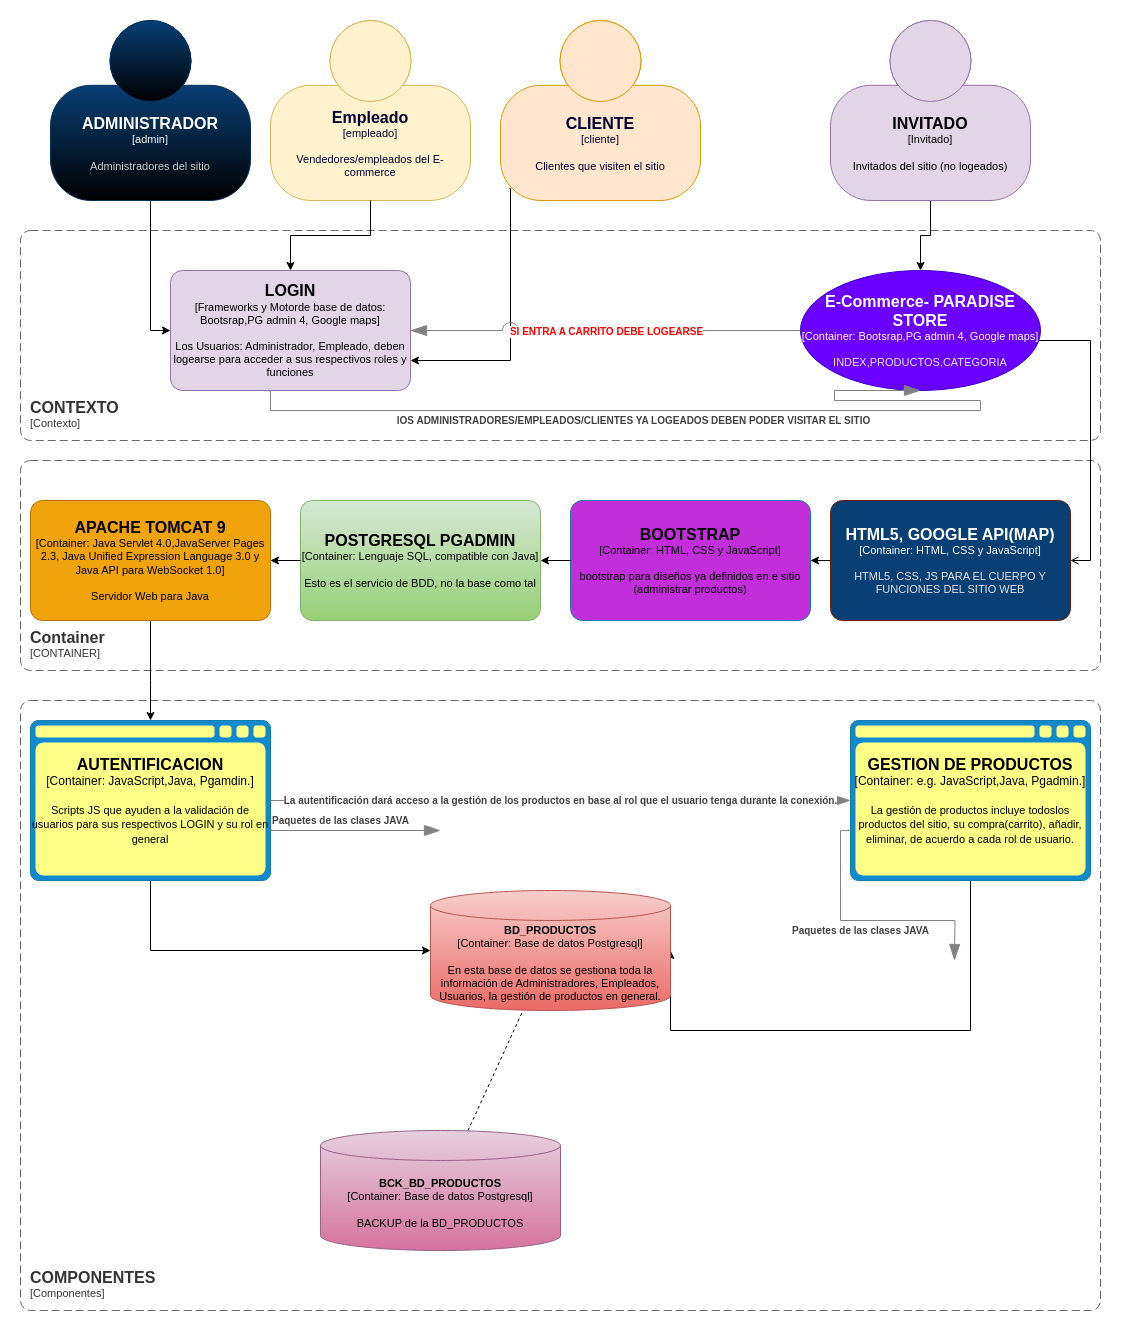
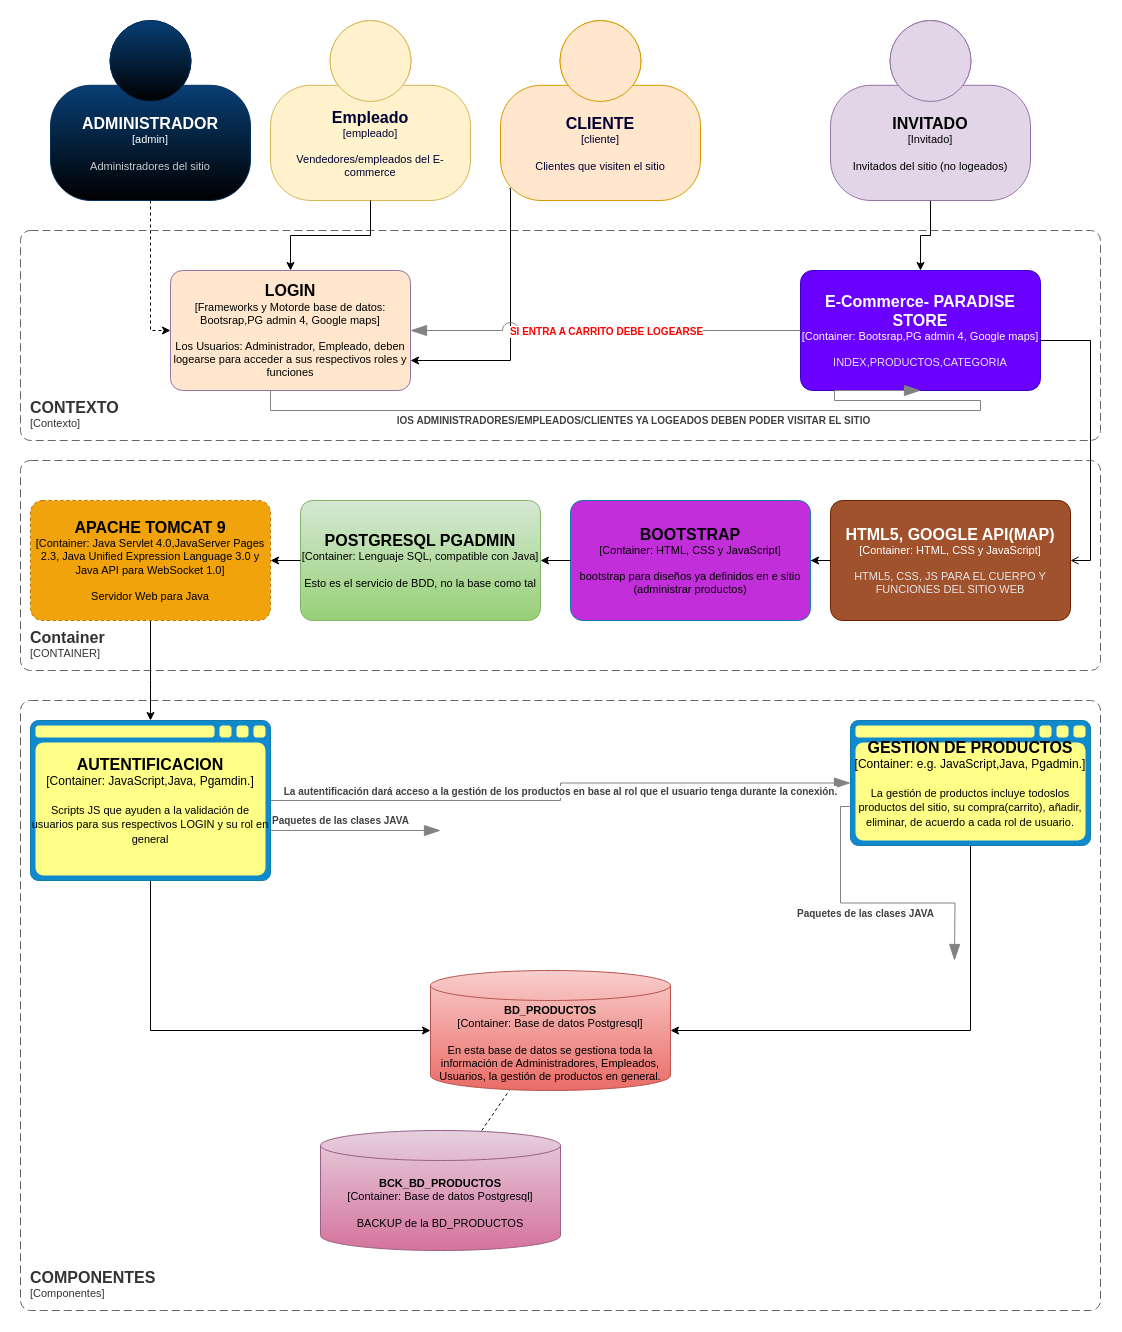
- <mxCell id="2" style="edgeStyle=orthogonalEdgeStyle;rounded=0;orthogonalLoop=1;jettySize=auto;html=1;entryX=0;entryY=0.5;entryDx=0;entryDy=0;entryPerimeter=0;" edge="1" parent="1" source="3" target="12"><mxGeometry relative="1" as="geometry"><mxPoint x="220" y="350" as="targetPoint" /></mxGeometry></mxCell>
+ <mxCell id="2" style="edgeStyle=orthogonalEdgeStyle;rounded=0;orthogonalLoop=1;jettySize=auto;html=1;entryX=0;entryY=0.5;entryDx=0;entryDy=0;entryPerimeter=0;dashed=1;" edge="1" parent="1" source="3" target="12"><mxGeometry relative="1" as="geometry"><mxPoint x="220" y="350" as="targetPoint" /></mxGeometry></mxCell>
- <mxCell id="12" value="&lt;font style=&quot;font-size: 16px&quot;&gt;&lt;b&gt;LOGIN&lt;/b&gt;&lt;/font&gt;&lt;div&gt;[Frameworks y Motorde base de datos: Bootsrap,PG admin 4, Google maps]&lt;/div&gt;&lt;br&gt;&lt;div&gt;&lt;font style=&quot;font-size: 11px&quot;&gt;&lt;font&gt;Los Usuarios: Administrador, Empleado, deben logearse para acceder a sus respectivos roles y funciones&lt;/font&gt;&lt;/font&gt;&lt;/div&gt;" style="rounded=1;whiteSpace=wrap;html=1;fontSize=11;labelBackgroundColor=none;fillColor=#e1d5e7;align=center;arcSize=10;strokeColor=#9673a6;metaEdit=1;resizable=0;points=[[0.25,0,0],[0.5,0,0],[0.75,0,0],[1,0.25,0],[1,0.5,0],[1,0.75,0],[0.75,1,0],[0.5,1,0],[0.25,1,0],[0,0.75,0],[0,0.5,0],[0,0.25,0]];fontColor=default;" vertex="1" parent="1"><mxGeometry x="170" y="270" width="240" height="120" as="geometry" /></mxCell>
+ <mxCell id="12" value="&lt;font style=&quot;font-size: 16px&quot;&gt;&lt;b&gt;LOGIN&lt;/b&gt;&lt;/font&gt;&lt;div&gt;[Frameworks y Motorde base de datos: Bootsrap,PG admin 4, Google maps]&lt;/div&gt;&lt;br&gt;&lt;div&gt;&lt;font style=&quot;font-size: 11px&quot;&gt;&lt;font&gt;Los Usuarios: Administrador, Empleado, deben logearse para acceder a sus respectivos roles y funciones&lt;/font&gt;&lt;/font&gt;&lt;/div&gt;" style="rounded=1;whiteSpace=wrap;html=1;fontSize=11;labelBackgroundColor=none;fillColor=#ffe6cc;align=center;arcSize=10;strokeColor=#9673a6;metaEdit=1;resizable=0;points=[[0.25,0,0],[0.5,0,0],[0.75,0,0],[1,0.25,0],[1,0.5,0],[1,0.75,0],[0.75,1,0],[0.5,1,0],[0.25,1,0],[0,0.75,0],[0,0.5,0],[0,0.25,0]];fontColor=default;" vertex="1" parent="1"><mxGeometry x="170" y="270" width="240" height="120" as="geometry" /></mxCell>
- <mxCell id="14" value="&lt;font style=&quot;font-size: 16px&quot;&gt;&lt;b&gt;E-Commerce- PARADISE STORE&lt;/b&gt;&lt;/font&gt;&lt;div&gt;[Container: Bootsrap,PG admin 4, Google maps]&lt;/div&gt;&lt;br&gt;&lt;div&gt;&lt;font style=&quot;font-size: 11px&quot;&gt;&lt;font color=&quot;#E6E6E6&quot;&gt;INDEX,PRODUCTOS,CATEGORIA&lt;/font&gt;&lt;/div&gt;" style="ellipse;whiteSpace=wrap;html=1;fontSize=11;labelBackgroundColor=none;fillColor=#6a00ff;fontColor=#ffffff;align=center;arcSize=10;strokeColor=#3700CC;metaEdit=1;resizable=0;points=[[0.25,0,0],[0.5,0,0],[0.75,0,0],[1,0.25,0],[1,0.5,0],[1,0.75,0],[0.75,1,0],[0.5,1,0],[0.25,1,0],[0,0.75,0],[0,0.5,0],[0,0.25,0]];" vertex="1" parent="1"><mxGeometry x="800" y="270" width="240" height="120" as="geometry" /></mxCell>
+ <mxCell id="14" value="&lt;font style=&quot;font-size: 16px&quot;&gt;&lt;b&gt;E-Commerce- PARADISE STORE&lt;/b&gt;&lt;/font&gt;&lt;div&gt;[Container: Bootsrap,PG admin 4, Google maps]&lt;/div&gt;&lt;br&gt;&lt;div&gt;&lt;font style=&quot;font-size: 11px&quot;&gt;&lt;font color=&quot;#E6E6E6&quot;&gt;INDEX,PRODUCTOS,CATEGORIA&lt;/font&gt;&lt;/div&gt;" style="rounded=1;whiteSpace=wrap;html=1;fontSize=11;labelBackgroundColor=none;fillColor=#6a00ff;fontColor=#ffffff;align=center;arcSize=10;strokeColor=#3700CC;metaEdit=1;resizable=0;points=[[0.25,0,0],[0.5,0,0],[0.75,0,0],[1,0.25,0],[1,0.5,0],[1,0.75,0],[0.75,1,0],[0.5,1,0],[0.25,1,0],[0,0.75,0],[0,0.5,0],[0,0.25,0]];" vertex="1" parent="1"><mxGeometry x="800" y="270" width="240" height="120" as="geometry" /></mxCell>
- <mxCell id="19" value="&lt;font style=&quot;font-size: 16px&quot;&gt;&lt;b&gt;APACHE TOMCAT 9&lt;/b&gt;&lt;/font&gt;&lt;div&gt;[Container: Java Servlet 4.0,JavaServer Pages 2.3, Java Unified Expression Language 3.0 y Java API para WebSocket 1.0]&lt;/div&gt;&lt;br&gt;&lt;div&gt;&lt;font style=&quot;font-size: 11px&quot;&gt;&lt;font&gt;Servidor Web para Java&lt;/font&gt;&lt;/font&gt;&lt;/div&gt;" style="rounded=1;whiteSpace=wrap;html=1;fontSize=11;labelBackgroundColor=none;fillColor=#f0a30a;fontColor=#000000;align=center;arcSize=10;strokeColor=#BD7000;metaEdit=1;resizable=0;points=[[0.25,0,0],[0.5,0,0],[0.75,0,0],[1,0.25,0],[1,0.5,0],[1,0.75,0],[0.75,1,0],[0.5,1,0],[0.25,1,0],[0,0.75,0],[0,0.5,0],[0,0.25,0]];" vertex="1" parent="1"><mxGeometry x="30" y="500" width="240" height="120" as="geometry" /></mxCell>
+ <mxCell id="19" value="&lt;font style=&quot;font-size: 16px&quot;&gt;&lt;b&gt;APACHE TOMCAT 9&lt;/b&gt;&lt;/font&gt;&lt;div&gt;[Container: Java Servlet 4.0,JavaServer Pages 2.3, Java Unified Expression Language 3.0 y Java API para WebSocket 1.0]&lt;/div&gt;&lt;br&gt;&lt;div&gt;&lt;font style=&quot;font-size: 11px&quot;&gt;&lt;font&gt;Servidor Web para Java&lt;/font&gt;&lt;/font&gt;&lt;/div&gt;" style="rounded=1;whiteSpace=wrap;html=1;fontSize=11;labelBackgroundColor=none;fillColor=#f0a30a;fontColor=#000000;align=center;arcSize=10;strokeColor=#BD7000;metaEdit=1;resizable=0;points=[[0.25,0,0],[0.5,0,0],[0.75,0,0],[1,0.25,0],[1,0.5,0],[1,0.75,0],[0.75,1,0],[0.5,1,0],[0.25,1,0],[0,0.75,0],[0,0.5,0],[0,0.25,0]];dashed=1;" vertex="1" parent="1"><mxGeometry x="30" y="500" width="240" height="120" as="geometry" /></mxCell>
- <mxCell id="21" value="&lt;font style=&quot;font-size: 16px&quot;&gt;&lt;b&gt;HTML5, GOOGLE API(MAP) &lt;/b&gt;&lt;/font&gt;&lt;div&gt;[Container: HTML, CSS y JavaScript]&lt;/div&gt;&lt;br&gt;&lt;div&gt;&lt;font style=&quot;font-size: 11px&quot;&gt;&lt;font color=&quot;#E6E6E6&quot;&gt;HTML5, CSS, JS PARA EL CUERPO Y FUNCIONES DEL SITIO WEB&lt;/font&gt;&lt;/div&gt;" style="rounded=1;whiteSpace=wrap;html=1;fontSize=11;labelBackgroundColor=none;fillColor=#083f75;fontColor=#ffffff;align=center;arcSize=10;strokeColor=#6D1F00;metaEdit=1;resizable=0;points=[[0.25,0,0],[0.5,0,0],[0.75,0,0],[1,0.25,0],[1,0.5,0],[1,0.75,0],[0.75,1,0],[0.5,1,0],[0.25,1,0],[0,0.75,0],[0,0.5,0],[0,0.25,0]];" vertex="1" parent="1"><mxGeometry x="830" y="500" width="240" height="120" as="geometry" /></mxCell>
+ <mxCell id="21" value="&lt;font style=&quot;font-size: 16px&quot;&gt;&lt;b&gt;HTML5, GOOGLE API(MAP) &lt;/b&gt;&lt;/font&gt;&lt;div&gt;[Container: HTML, CSS y JavaScript]&lt;/div&gt;&lt;br&gt;&lt;div&gt;&lt;font style=&quot;font-size: 11px&quot;&gt;&lt;font color=&quot;#E6E6E6&quot;&gt;HTML5, CSS, JS PARA EL CUERPO Y FUNCIONES DEL SITIO WEB&lt;/font&gt;&lt;/div&gt;" style="rounded=1;whiteSpace=wrap;html=1;fontSize=11;labelBackgroundColor=none;fillColor=#a0522d;fontColor=#ffffff;align=center;arcSize=10;strokeColor=#6D1F00;metaEdit=1;resizable=0;points=[[0.25,0,0],[0.5,0,0],[0.75,0,0],[1,0.25,0],[1,0.5,0],[1,0.75,0],[0.75,1,0],[0.5,1,0],[0.25,1,0],[0,0.75,0],[0,0.5,0],[0,0.25,0]];" vertex="1" parent="1"><mxGeometry x="830" y="500" width="240" height="120" as="geometry" /></mxCell>
- <mxCell id="24" value="&lt;font style=&quot;font-size: 16px&quot;&gt;&lt;b&gt;GESTION DE PRODUCTOS&lt;/b&gt;&lt;/font&gt;&lt;div&gt;[Container:&amp;nbsp;e.g. JavaScript,Java, Pgadmin.]&lt;/div&gt;&lt;br&gt;&lt;div&gt;&lt;font style=&quot;font-size: 11px&quot;&gt;&lt;font&gt;La gestión de productos incluye todoslos productos del sitio, su compra(carrito), añadir, eliminar, de acuerdo a cada rol de usuario.&lt;/font&gt;&lt;/font&gt;&lt;/div&gt;" style="shape=mxgraph.c4.webBrowserContainer2;whiteSpace=wrap;html=1;boundedLbl=1;rounded=0;labelBackgroundColor=none;strokeColor=#36393d;fillColor=#ffff88;strokeColor=#118ACD;strokeColor2=#0E7DAD;fontSize=12;align=center;metaEdit=1;points=[[0.5,0,0],[1,0.25,0],[1,0.5,0],[1,0.75,0],[0.5,1,0],[0,0.75,0],[0,0.5,0],[0,0.25,0]];resizable=0;" vertex="1" parent="1"><mxGeometry x="850" y="720" width="240" height="160" as="geometry" /></mxCell>
+ <mxCell id="24" value="&lt;font style=&quot;font-size: 16px&quot;&gt;&lt;b&gt;GESTION DE PRODUCTOS&lt;/b&gt;&lt;/font&gt;&lt;div&gt;[Container:&amp;nbsp;e.g. JavaScript,Java, Pgadmin.]&lt;/div&gt;&lt;br&gt;&lt;div&gt;&lt;font style=&quot;font-size: 11px&quot;&gt;&lt;font&gt;La gestión de productos incluye todoslos productos del sitio, su compra(carrito), añadir, eliminar, de acuerdo a cada rol de usuario.&lt;/font&gt;&lt;/font&gt;&lt;/div&gt;" style="shape=mxgraph.c4.webBrowserContainer2;whiteSpace=wrap;html=1;boundedLbl=1;rounded=0;labelBackgroundColor=none;strokeColor=#36393d;fillColor=#ffff88;strokeColor=#118ACD;strokeColor2=#0E7DAD;fontSize=12;align=center;metaEdit=1;points=[[0.5,0,0],[1,0.25,0],[1,0.5,0],[1,0.75,0],[0.5,1,0],[0,0.75,0],[0,0.5,0],[0,0.25,0]];resizable=0;" vertex="1" parent="1"><mxGeometry x="850" y="720" width="240" height="125" as="geometry" /></mxCell>
- <mxCell id="27" value="&lt;font&gt;&lt;b&gt;BD_PRODUCTOS&lt;/b&gt;&lt;/font&gt;&lt;div&gt;[Container:&amp;nbsp;Base de datos Postgresql]&lt;/div&gt;&lt;br&gt;&lt;div&gt;&lt;font&gt;&lt;font&gt;En esta base de datos se gestiona toda la información de Administradores, Empleados, Usuarios, la gestión de productos en general.&lt;/font&gt;&lt;/font&gt;&lt;/div&gt;" style="shape=cylinder3;size=15;whiteSpace=wrap;html=1;boundedLbl=1;rounded=0;labelBackgroundColor=none;fillColor=#f8cecc;fontSize=11;align=center;strokeColor=#b85450;metaEdit=1;points=[[0.5,0,0],[1,0.25,0],[1,0.5,0],[1,0.75,0],[0.5,1,0],[0,0.75,0],[0,0.5,0],[0,0.25,0]];resizable=0;gradientColor=#ea6b66;" vertex="1" parent="1"><mxGeometry x="430" y="890" width="240" height="120" as="geometry" /></mxCell>
+ <mxCell id="27" value="&lt;font&gt;&lt;b&gt;BD_PRODUCTOS&lt;/b&gt;&lt;/font&gt;&lt;div&gt;[Container:&amp;nbsp;Base de datos Postgresql]&lt;/div&gt;&lt;br&gt;&lt;div&gt;&lt;font&gt;&lt;font&gt;En esta base de datos se gestiona toda la información de Administradores, Empleados, Usuarios, la gestión de productos en general.&lt;/font&gt;&lt;/font&gt;&lt;/div&gt;" style="shape=cylinder3;size=15;whiteSpace=wrap;html=1;boundedLbl=1;rounded=0;labelBackgroundColor=none;fillColor=#f8cecc;fontSize=11;align=center;strokeColor=#b85450;metaEdit=1;points=[[0.5,0,0],[1,0.25,0],[1,0.5,0],[1,0.75,0],[0.5,1,0],[0,0.75,0],[0,0.5,0],[0,0.25,0]];resizable=0;gradientColor=#ea6b66;" vertex="1" parent="1"><mxGeometry x="430" y="970" width="240" height="120" as="geometry" /></mxCell>
